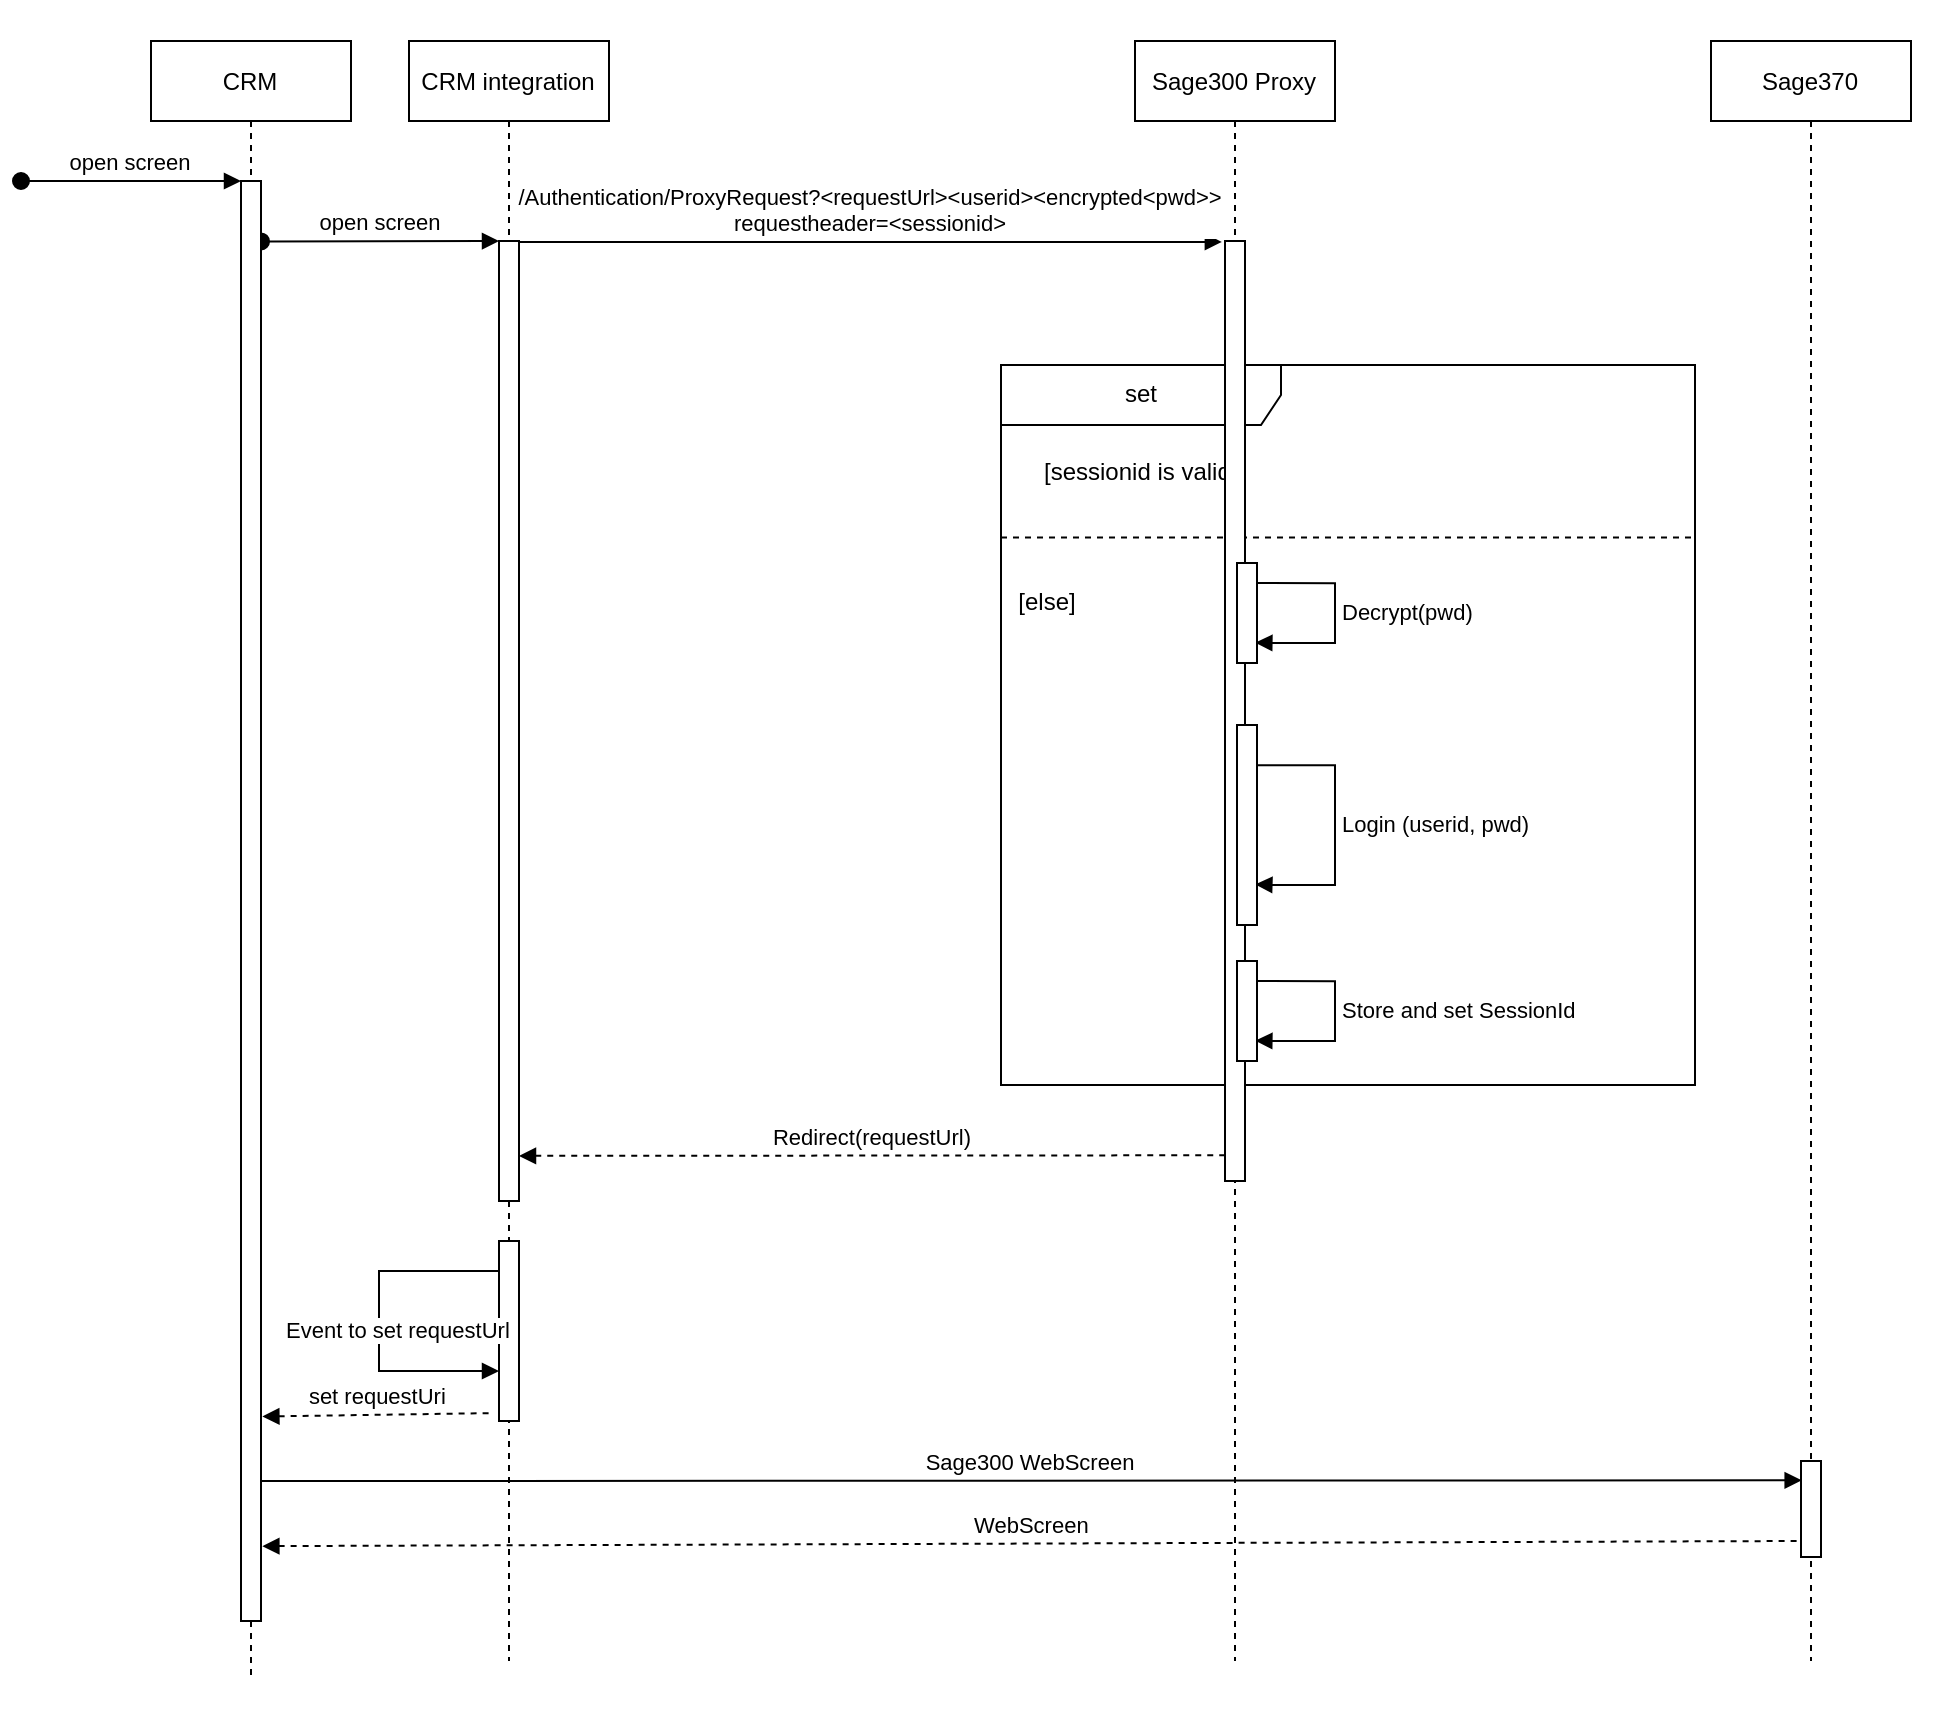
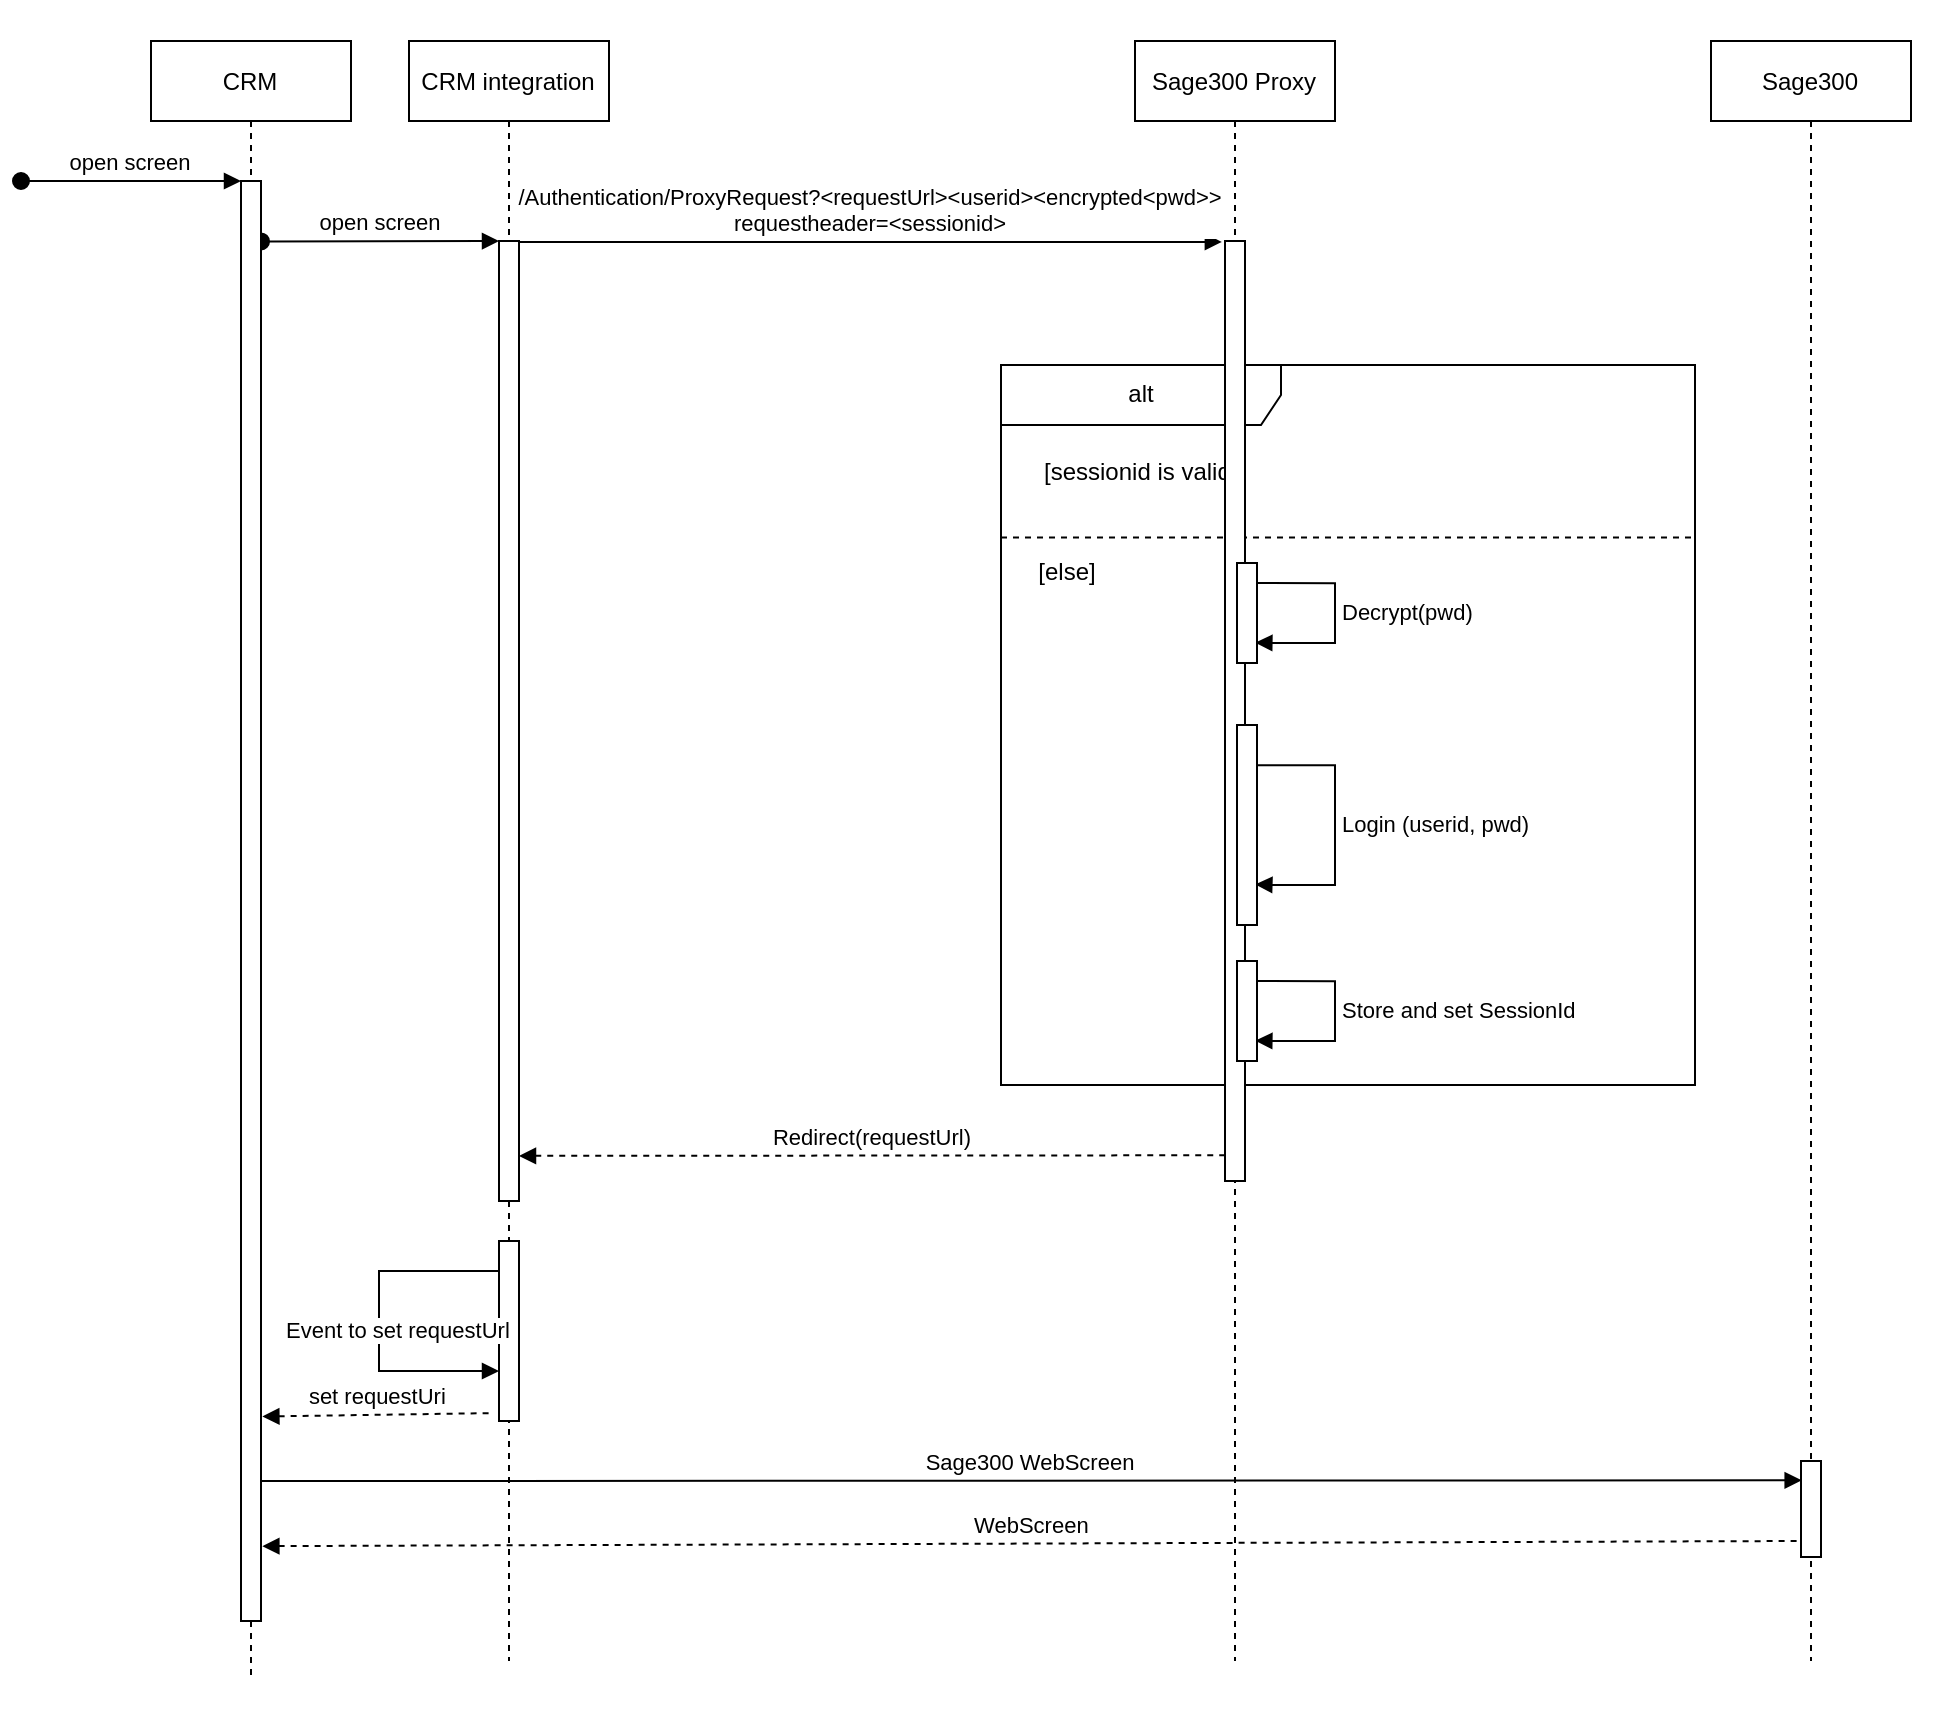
- <mxCell id="23" value="Sage370" style="shape=umlLifeline;perimeter=lifelinePerimeter;container=1;collapsible=0;recursiveResize=0;rounded=0;shadow=0;strokeWidth=1;" parent="1" vertex="1"><mxGeometry x="800" y="20" width="100" height="810" as="geometry" /></mxCell>
+ <mxCell id="23" value="Sage300" style="shape=umlLifeline;perimeter=lifelinePerimeter;container=1;collapsible=0;recursiveResize=0;rounded=0;shadow=0;strokeWidth=1;" parent="1" vertex="1"><mxGeometry x="800" y="20" width="100" height="810" as="geometry" /></mxCell>
- <mxCell id="2" value="set" style="shape=umlFrame;tabWidth=110;tabHeight=30;tabPosition=left;html=1;boundedLbl=1;labelInHeader=1;width=140;height=30;" parent="1" vertex="1"><mxGeometry x="445" y="182" width="347" height="360" as="geometry" /></mxCell>
+ <mxCell id="2" value="alt" style="shape=umlFrame;tabWidth=110;tabHeight=30;tabPosition=left;html=1;boundedLbl=1;labelInHeader=1;width=140;height=30;" parent="1" vertex="1"><mxGeometry x="445" y="182" width="347" height="360" as="geometry" /></mxCell>
- <mxCell id="5" value="[else]" style="text;html=1;strokeColor=none;fillColor=none;align=center;verticalAlign=middle;whiteSpace=wrap;rounded=0;" parent="2" vertex="1"><mxGeometry x="9.574" y="101.877" width="26.817" height="34.838" as="geometry" /></mxCell>
+ <mxCell id="5" value="[else]" style="text;html=1;strokeColor=none;fillColor=none;align=center;verticalAlign=middle;whiteSpace=wrap;rounded=0;" parent="2" vertex="1"><mxGeometry x="19.574" y="86.877" width="26.817" height="34.838" as="geometry" /></mxCell>
